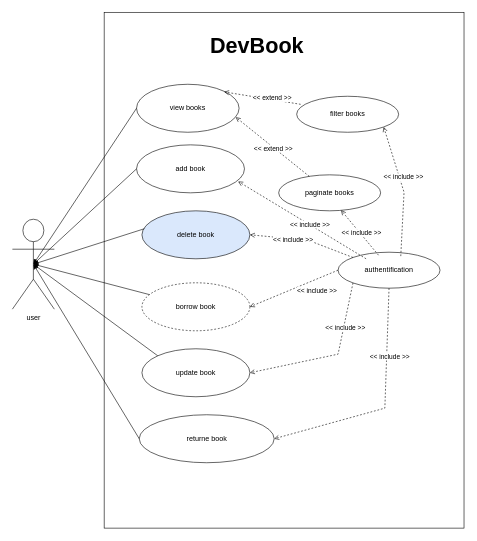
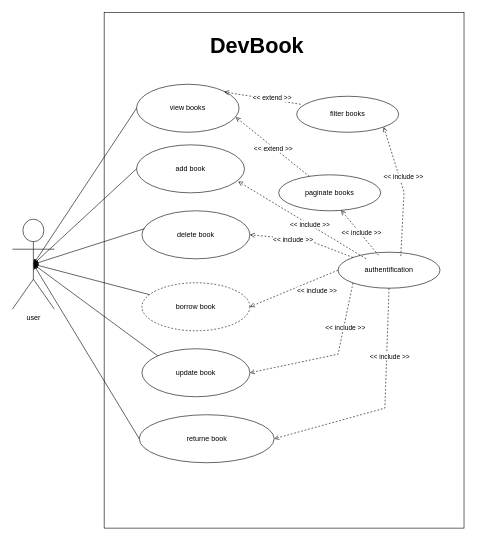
- <mxCell id="9" value="delete book" style="ellipse;whiteSpace=wrap;html=1;fillColor=#dae8fc;" vertex="1" parent="1"><mxGeometry x="236" y="351" width="180" height="80" as="geometry" /></mxCell>
+ <mxCell id="9" value="delete book" style="ellipse;whiteSpace=wrap;html=1;" vertex="1" parent="1"><mxGeometry x="236" y="351" width="180" height="80" as="geometry" /></mxCell>
